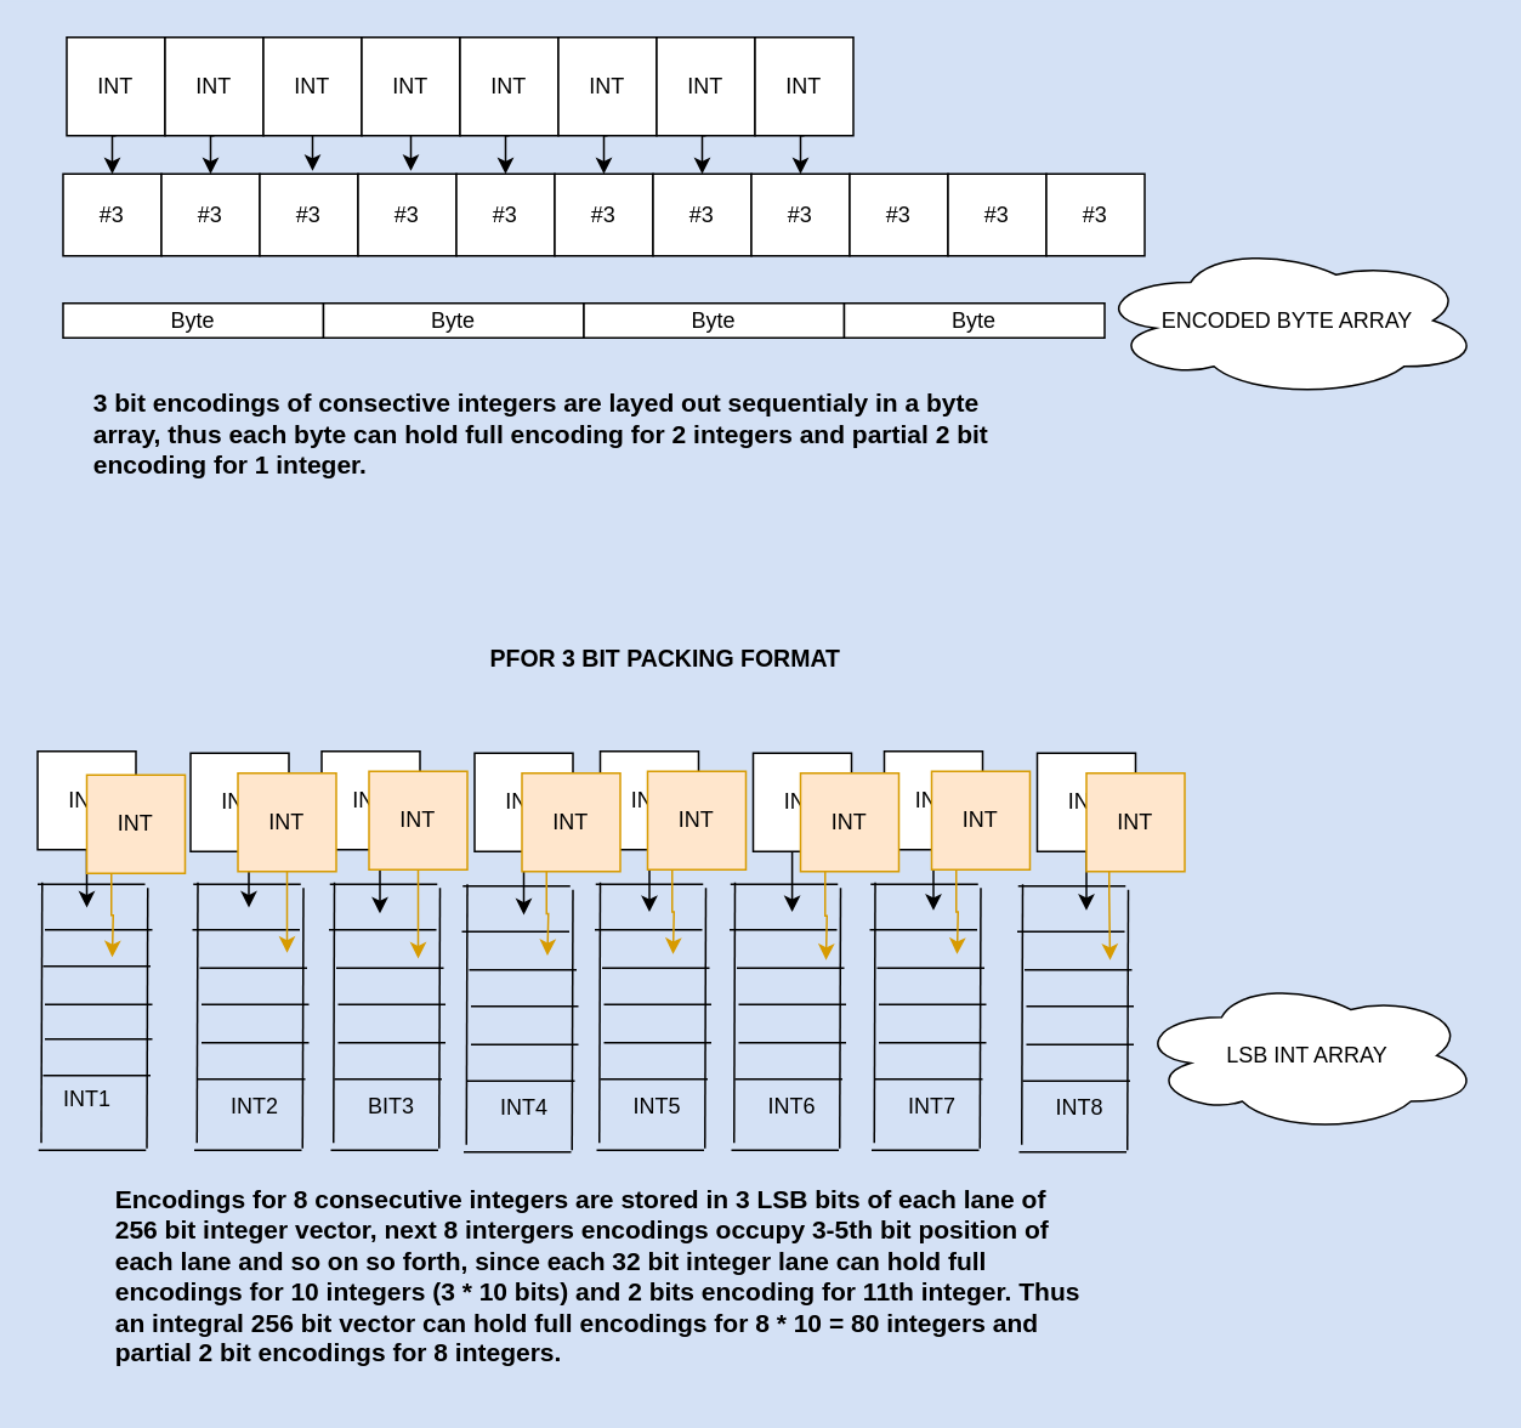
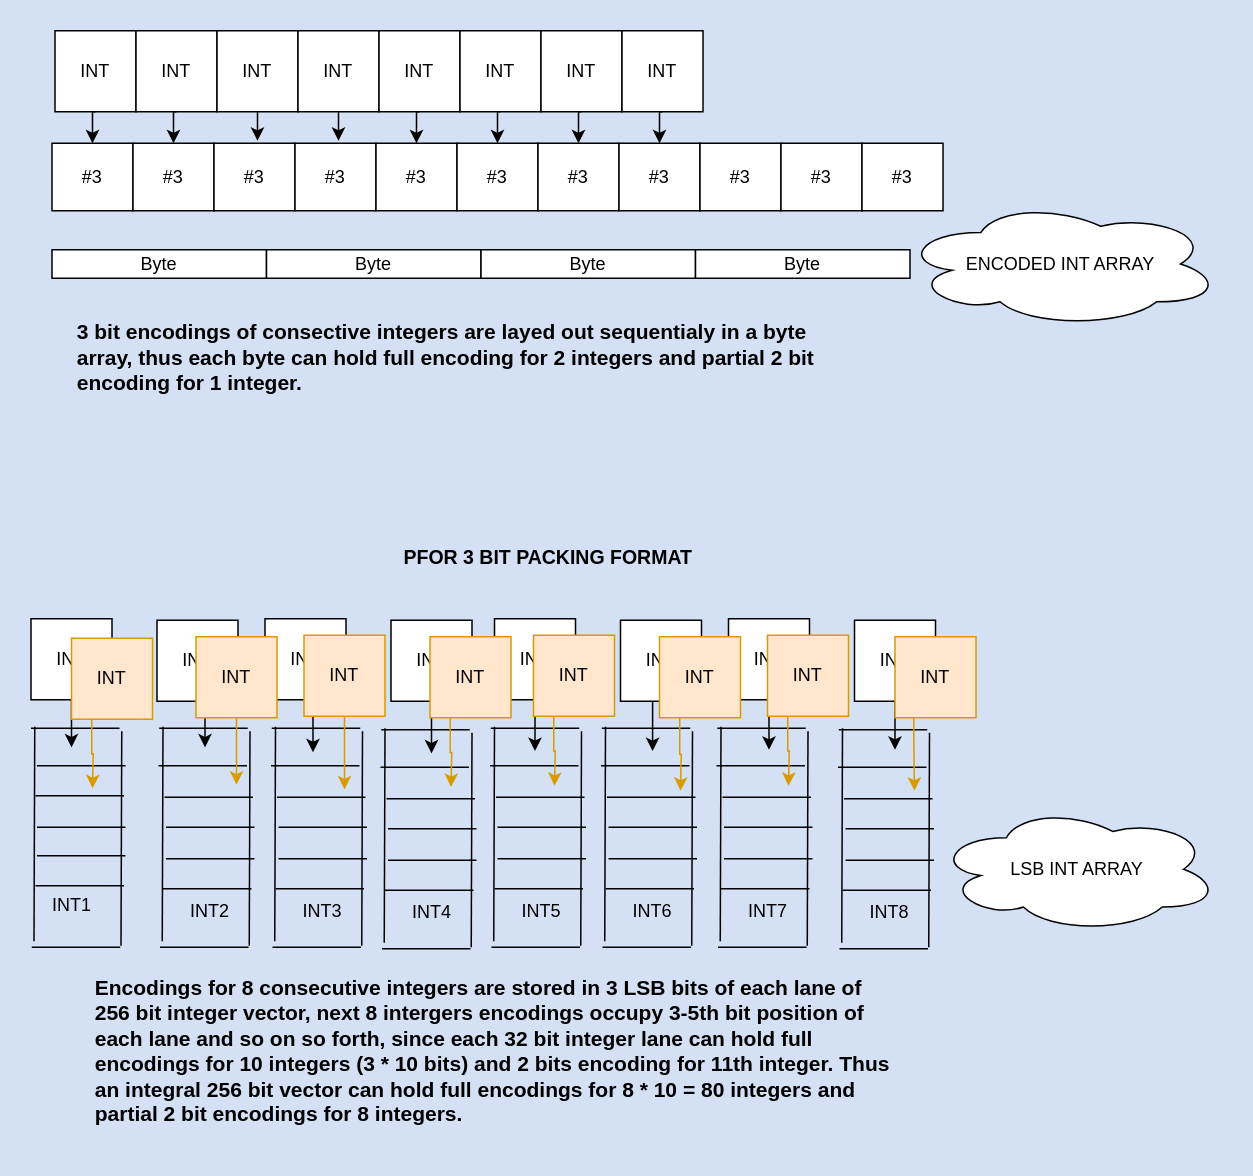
- <mxCell id="46" value="ENCODED BYTE ARRAY" style="ellipse;shape=cloud;whiteSpace=wrap;html=1;" vertex="1" parent="1"><mxGeometry x="600" y="133.5" width="213" height="84" as="geometry" /></mxCell>
+ <mxCell id="46" value="ENCODED INT ARRAY" style="ellipse;shape=cloud;whiteSpace=wrap;html=1;" vertex="1" parent="1"><mxGeometry x="600" y="133.5" width="213" height="84" as="geometry" /></mxCell>
- <mxCell id="45" value="PFOR 3 BIT PACKING FORMAT" style="text;html=1;strokeColor=none;fillColor=none;align=center;verticalAlign=middle;whiteSpace=wrap;rounded=0;fontStyle=1;fontSize=13;" vertex="1" parent="1"><mxGeometry x="119" y="338" width="492" height="45" as="geometry" /></mxCell>
+ <mxCell id="45" value="PFOR 3 BIT PACKING FORMAT" style="text;html=1;strokeColor=none;fillColor=none;align=center;verticalAlign=middle;whiteSpace=wrap;rounded=0;fontStyle=1;fontSize=13;" vertex="1" parent="1"><mxGeometry x="119" y="348" width="492" height="45" as="geometry" /></mxCell>
- <mxCell id="61" value="BIT3" style="text;html=1;align=center;verticalAlign=middle;resizable=0;points=[];autosize=1;strokeColor=none;fillColor=none;" vertex="1" parent="1"><mxGeometry x="196" y="598" width="36" height="18" as="geometry" /></mxCell>
+ <mxCell id="61" value="INT3" style="text;html=1;align=center;verticalAlign=middle;resizable=0;points=[];autosize=1;strokeColor=none;fillColor=none;" vertex="1" parent="1"><mxGeometry x="196" y="598" width="36" height="18" as="geometry" /></mxCell>
